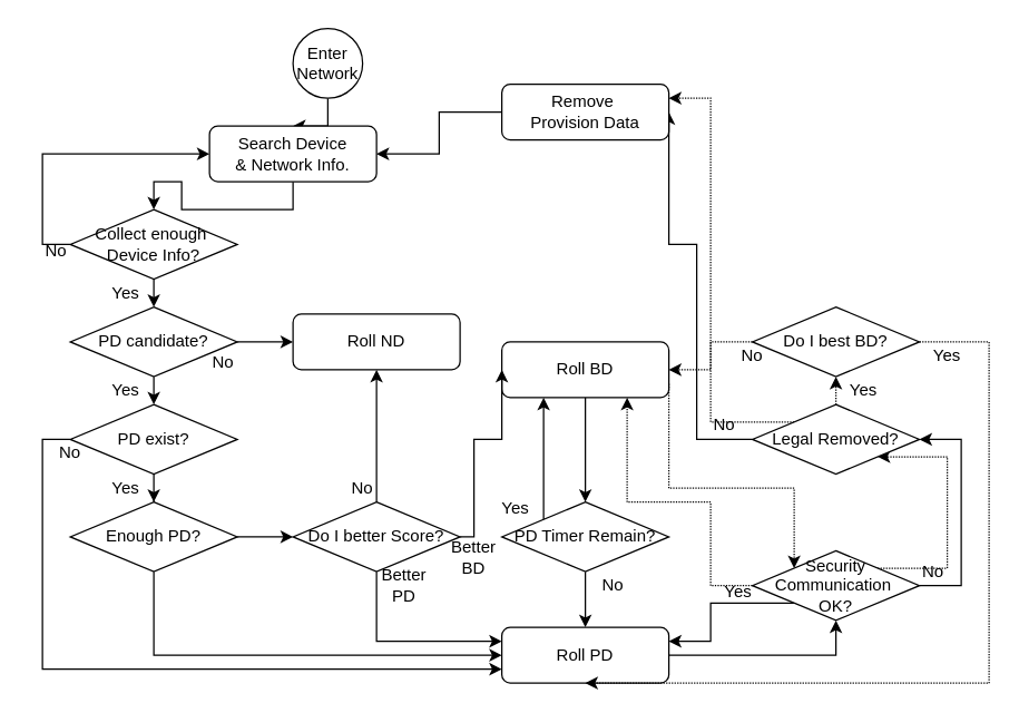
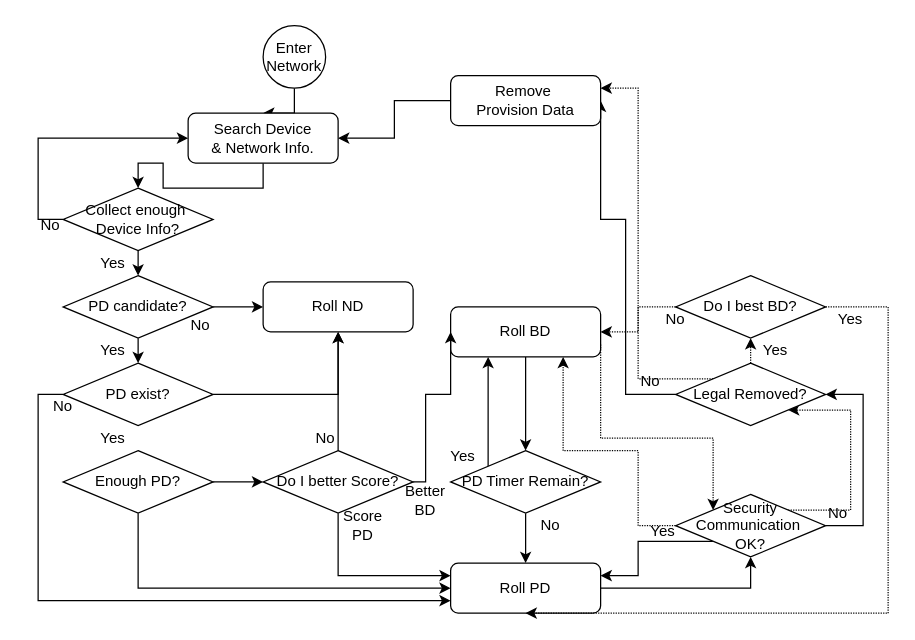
- <mxCell id="12" value="" style="edgeStyle=orthogonalEdgeStyle;rounded=0;orthogonalLoop=1;jettySize=auto;html=1;" edge="1" parent="1" source="14" target="17"><mxGeometry relative="1" as="geometry" /></mxCell>
+ <mxCell id="12" value="" style="edgeStyle=orthogonalEdgeStyle;rounded=0;orthogonalLoop=1;jettySize=auto;html=1;" edge="1" parent="1" source="14" target="29"><mxGeometry relative="1" as="geometry" /></mxCell>
- <mxCell id="21" value="Better&lt;br&gt;PD" style="text;html=1;strokeColor=none;fillColor=none;align=center;verticalAlign=middle;whiteSpace=wrap;rounded=0;" vertex="1" parent="1"><mxGeometry x="270" y="410" width="40" height="20" as="geometry" /></mxCell>
+ <mxCell id="21" value="Score&lt;br&gt;PD" style="text;html=1;strokeColor=none;fillColor=none;align=center;verticalAlign=middle;whiteSpace=wrap;rounded=0;" vertex="1" parent="1"><mxGeometry x="270" y="410" width="40" height="20" as="geometry" /></mxCell>
